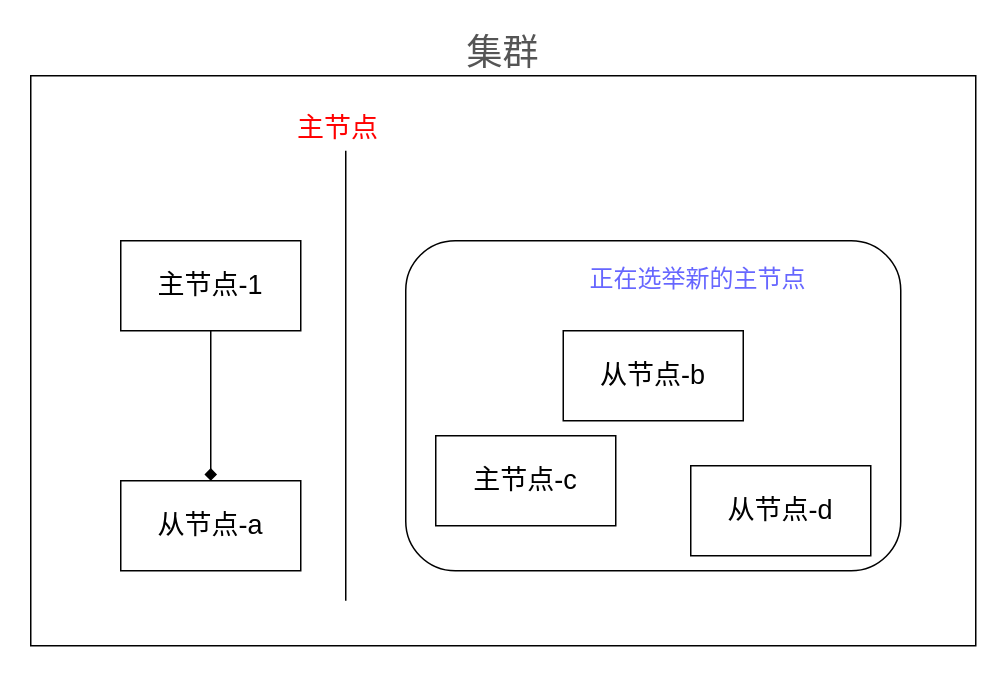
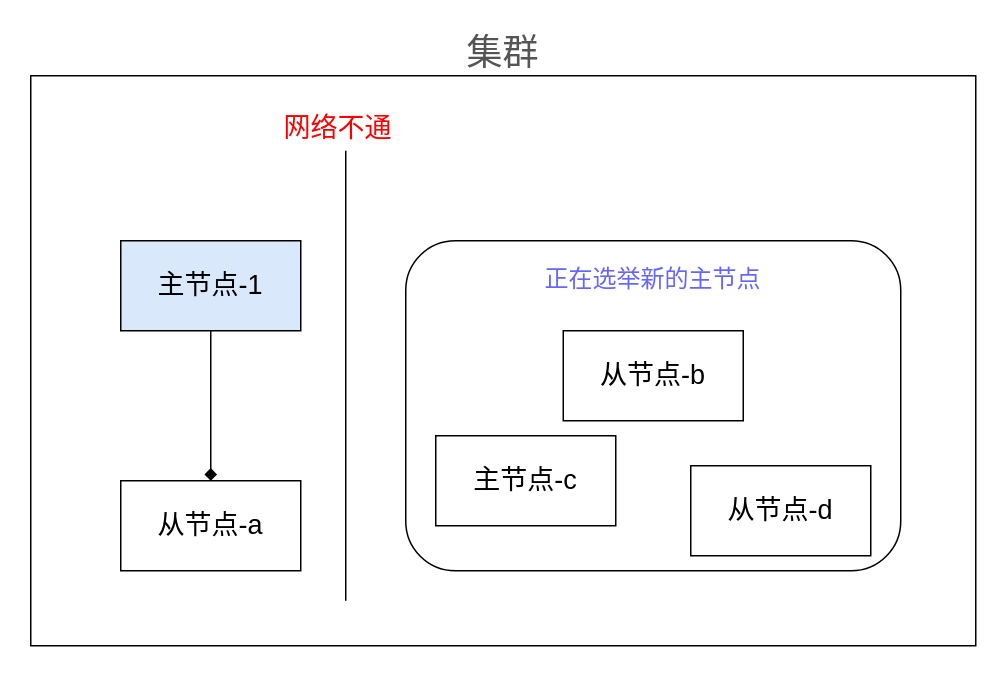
- <mxCell id="12" value="&lt;font color=&quot;#ff0000&quot; style=&quot;font-size: 18px;&quot;&gt;主节点&lt;/font&gt;" style="text;html=1;strokeColor=none;fillColor=none;align=center;verticalAlign=middle;whiteSpace=wrap;rounded=0;fontSize=16;fontColor=#6666FF;" vertex="1" parent="1"><mxGeometry x="160" y="70" width="130" height="30" as="geometry" /></mxCell>
+ <mxCell id="12" value="&lt;font color=&quot;#ff0000&quot; style=&quot;font-size: 18px;&quot;&gt;网络不通&lt;/font&gt;" style="text;html=1;strokeColor=none;fillColor=none;align=center;verticalAlign=middle;whiteSpace=wrap;rounded=0;fontSize=16;fontColor=#6666FF;" vertex="1" parent="1"><mxGeometry x="160" y="70" width="130" height="30" as="geometry" /></mxCell>
- <mxCell id="10" value="&lt;font color=&quot;#6666ff&quot; style=&quot;font-size: 16px;&quot;&gt;正在选举新的主节点&lt;/font&gt;" style="text;html=1;strokeColor=none;fillColor=none;align=center;verticalAlign=middle;whiteSpace=wrap;rounded=0;" vertex="1" parent="1"><mxGeometry x="372" y="170" width="186" height="30" as="geometry" /></mxCell>
+ <mxCell id="10" value="&lt;font color=&quot;#6666ff&quot; style=&quot;font-size: 16px;&quot;&gt;正在选举新的主节点&lt;/font&gt;" style="text;html=1;strokeColor=none;fillColor=none;align=center;verticalAlign=middle;whiteSpace=wrap;rounded=0;" vertex="1" parent="1"><mxGeometry x="342" y="170" width="186" height="30" as="geometry" /></mxCell>
- <mxCell id="5" value="&lt;font style=&quot;font-size: 18px;&quot;&gt;主节点-1&lt;/font&gt;" style="rounded=0;whiteSpace=wrap;html=1;" parent="1" vertex="1"><mxGeometry x="80" y="160" width="120" height="60" as="geometry" /></mxCell>
+ <mxCell id="5" value="&lt;font style=&quot;font-size: 18px;&quot;&gt;主节点-1&lt;/font&gt;" style="rounded=0;whiteSpace=wrap;html=1;fillColor=#dae8fc;" parent="1" vertex="1"><mxGeometry x="80" y="160" width="120" height="60" as="geometry" /></mxCell>
